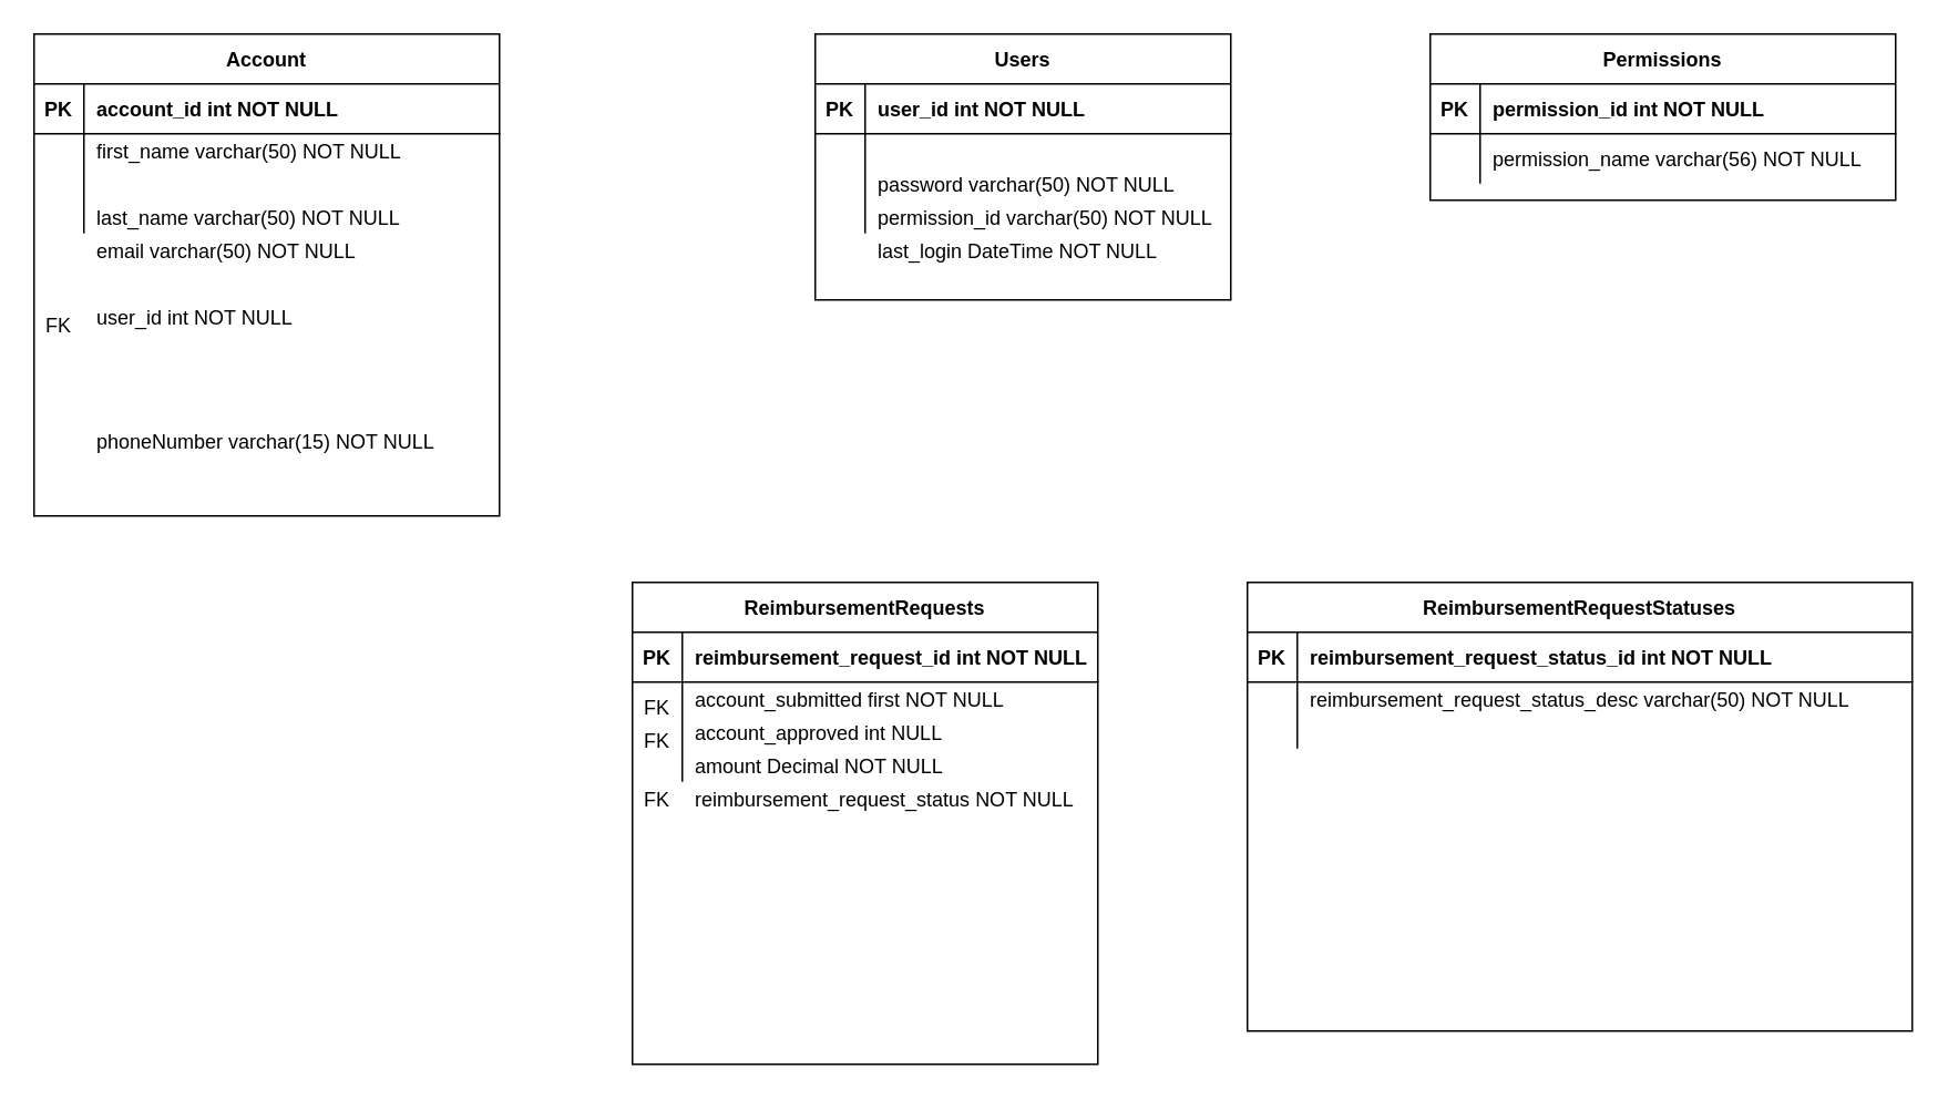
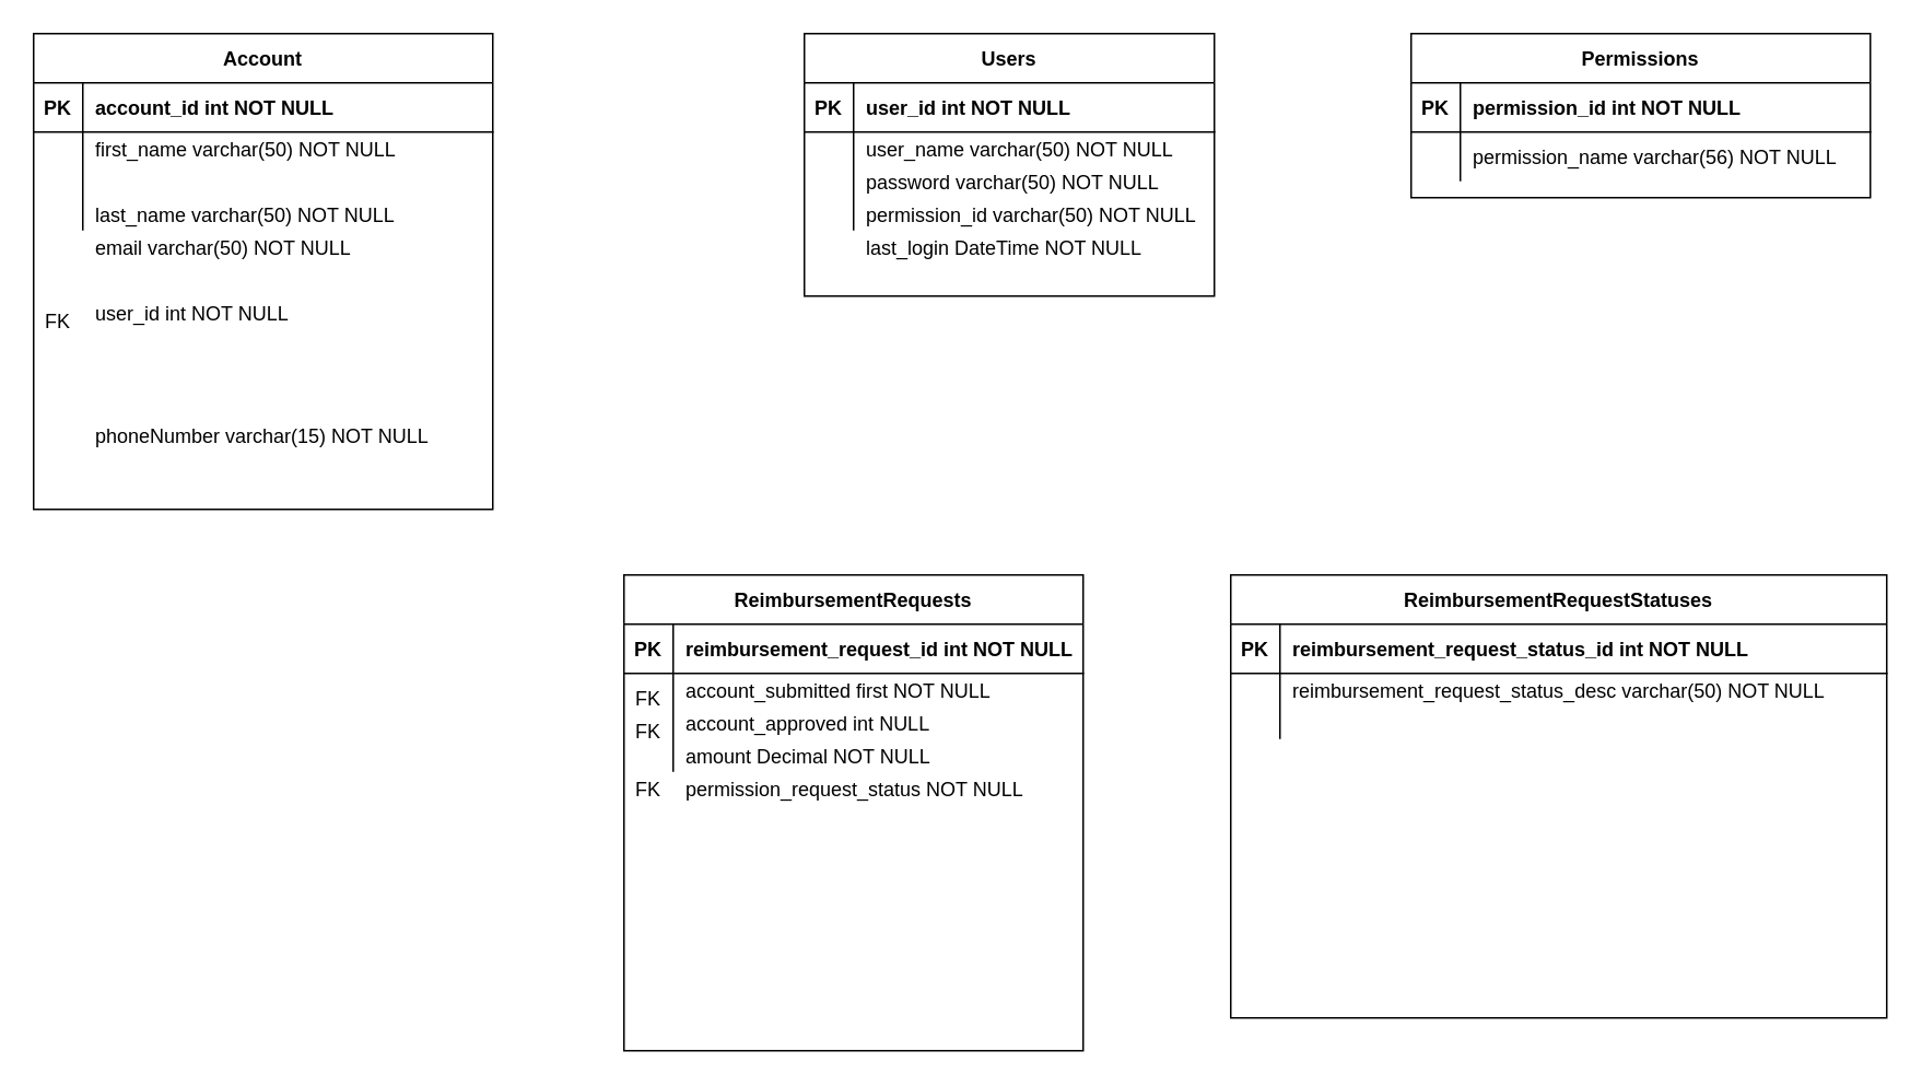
+ <mxCell id="48" value="user_name varchar(50) NOT NULL" style="shape=partialRectangle;overflow=hidden;connectable=0;fillColor=none;top=0;left=0;bottom=0;right=0;align=left;spacingLeft=6;" parent="46" vertex="1"><mxGeometry x="30" width="220" height="20" as="geometry" /></mxCell>
- <mxCell id="34" value="reimbursement_request_status NOT NULL" style="shape=partialRectangle;overflow=hidden;connectable=0;fillColor=none;top=0;left=0;bottom=0;right=0;align=left;spacingLeft=6;" parent="1" vertex="1"><mxGeometry x="410" y="470" width="250" height="20" as="geometry" /></mxCell>
+ <mxCell id="34" value="permission_request_status NOT NULL" style="shape=partialRectangle;overflow=hidden;connectable=0;fillColor=none;top=0;left=0;bottom=0;right=0;align=left;spacingLeft=6;" parent="1" vertex="1"><mxGeometry x="410" y="470" width="250" height="20" as="geometry" /></mxCell>
